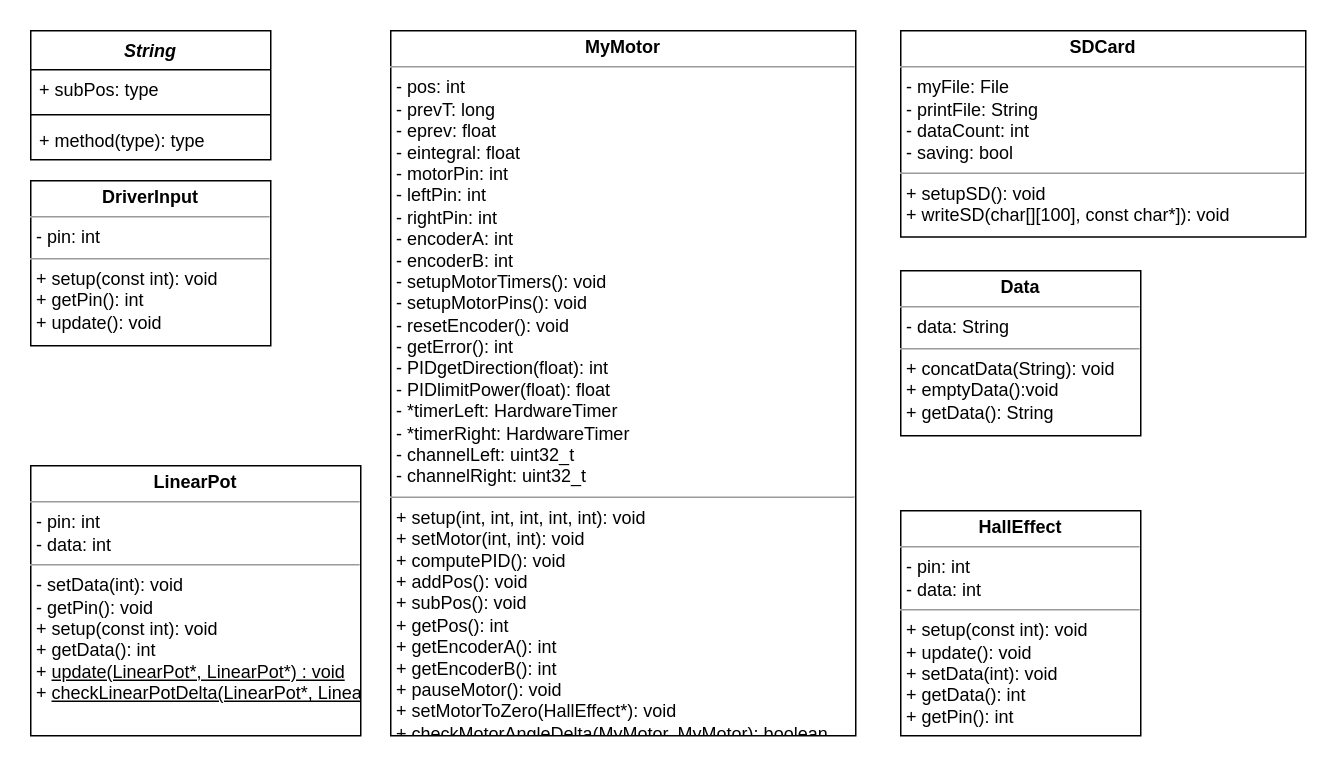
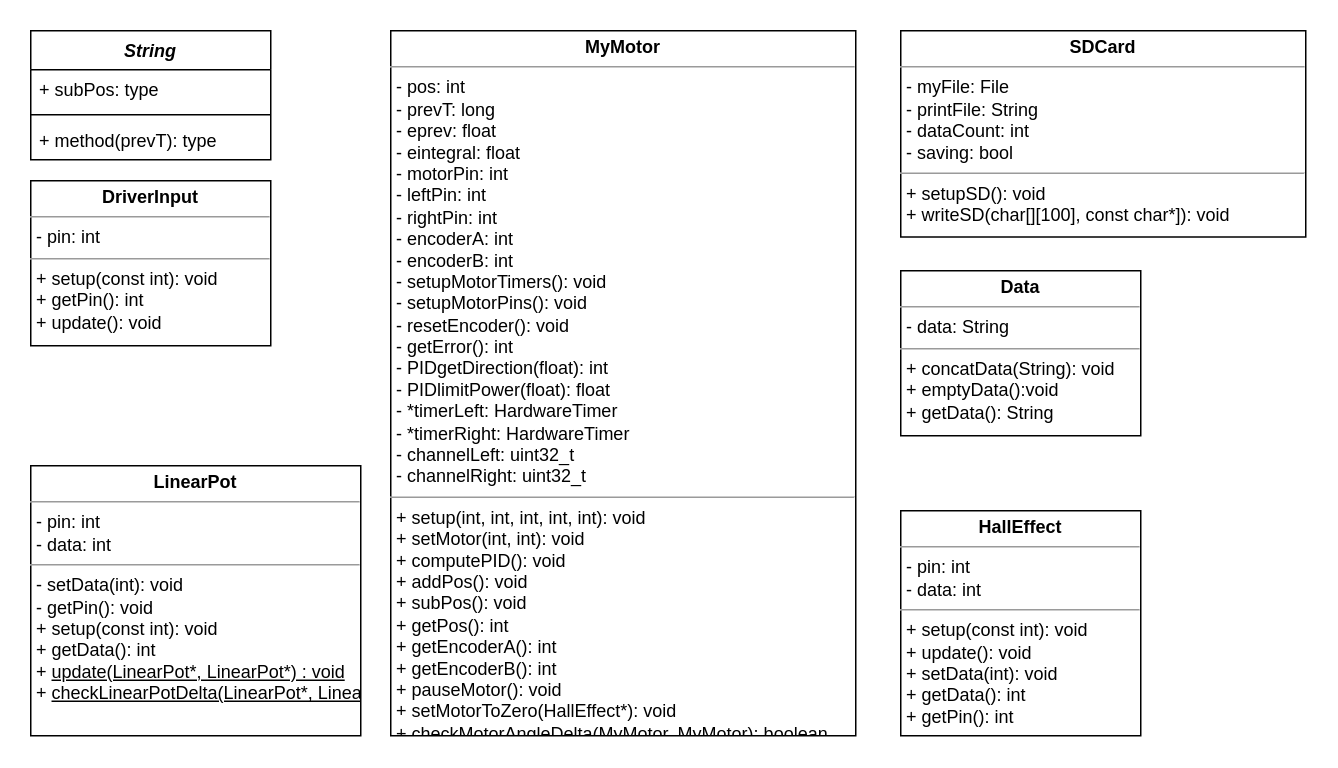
- <mxCell id="11" value="+ method(type): type" style="text;strokeColor=none;fillColor=none;align=left;verticalAlign=top;spacingLeft=4;spacingRight=4;overflow=hidden;rotatable=0;points=[[0,0.5],[1,0.5]];portConstraint=eastwest;" vertex="1" parent="8"><mxGeometry y="60" width="160" height="26" as="geometry" /></mxCell>
+ <mxCell id="11" value="+ method(prevT): type" style="text;strokeColor=none;fillColor=none;align=left;verticalAlign=top;spacingLeft=4;spacingRight=4;overflow=hidden;rotatable=0;points=[[0,0.5],[1,0.5]];portConstraint=eastwest;" vertex="1" parent="8"><mxGeometry y="60" width="160" height="26" as="geometry" /></mxCell>
